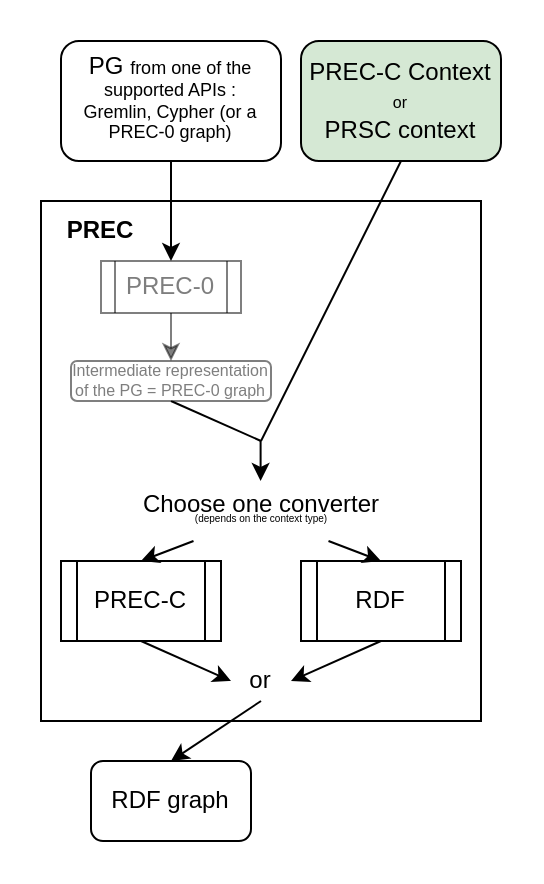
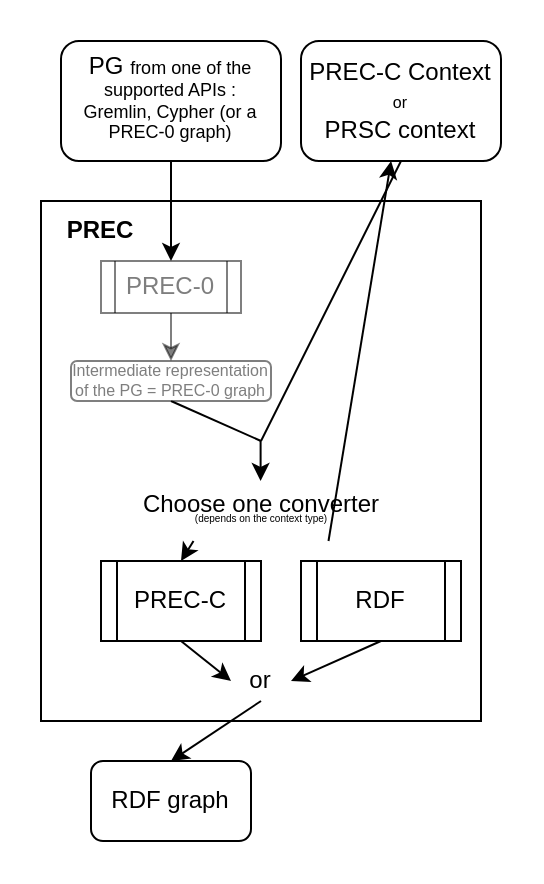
- <mxCell id="5" value="&lt;div&gt;PREC-C Context&lt;/div&gt;&lt;div&gt;&lt;font style=&quot;font-size: 8px;&quot;&gt;or&lt;/font&gt;&lt;br&gt;&lt;/div&gt;&lt;div&gt;PRSC context&lt;br&gt;&lt;/div&gt;" style="rounded=1;whiteSpace=wrap;html=1;fillColor=#d5e8d4;" parent="1" vertex="1"><mxGeometry x="150" y="20" width="100" height="60" as="geometry" /></mxCell>
+ <mxCell id="5" value="&lt;div&gt;PREC-C Context&lt;/div&gt;&lt;div&gt;&lt;font style=&quot;font-size: 8px;&quot;&gt;or&lt;/font&gt;&lt;br&gt;&lt;/div&gt;&lt;div&gt;PRSC context&lt;br&gt;&lt;/div&gt;" style="rounded=1;whiteSpace=wrap;html=1;" parent="1" vertex="1"><mxGeometry x="150" y="20" width="100" height="60" as="geometry" /></mxCell>
- <mxCell id="18" value="" style="endArrow=classic;html=1;rounded=0;exitX=0.75;exitY=1;exitDx=0;exitDy=0;entryX=0.5;entryY=0;entryDx=0;entryDy=0;" parent="1" source="16" target="7" edge="1"><mxGeometry width="50" height="50" relative="1" as="geometry"><mxPoint x="100" y="300" as="sourcePoint" /><mxPoint x="150" y="250" as="targetPoint" /></mxGeometry></mxCell>
+ <mxCell id="18" value="" style="endArrow=classic;html=1;rounded=0;exitX=0.75;exitY=1;exitDx=0;exitDy=0;" parent="1" source="16" target="5" edge="1"><mxGeometry width="50" height="50" relative="1" as="geometry"><mxPoint x="100" y="300" as="sourcePoint" /><mxPoint x="150" y="250" as="targetPoint" /></mxGeometry></mxCell>
- <mxCell id="6" value="PREC-C" style="shape=process;whiteSpace=wrap;html=1;backgroundOutline=1;" parent="1" vertex="1"><mxGeometry x="30" y="280" width="80" height="40" as="geometry" /></mxCell>
+ <mxCell id="6" value="PREC-C" style="shape=process;whiteSpace=wrap;html=1;backgroundOutline=1;" parent="1" vertex="1"><mxGeometry x="50" y="280" width="80" height="40" as="geometry" /></mxCell>
